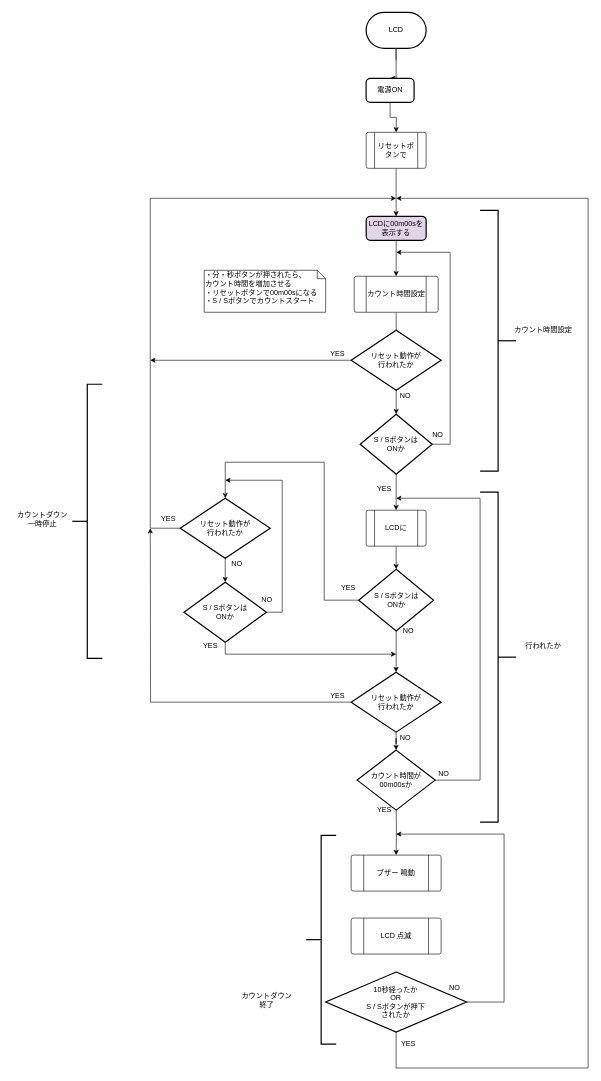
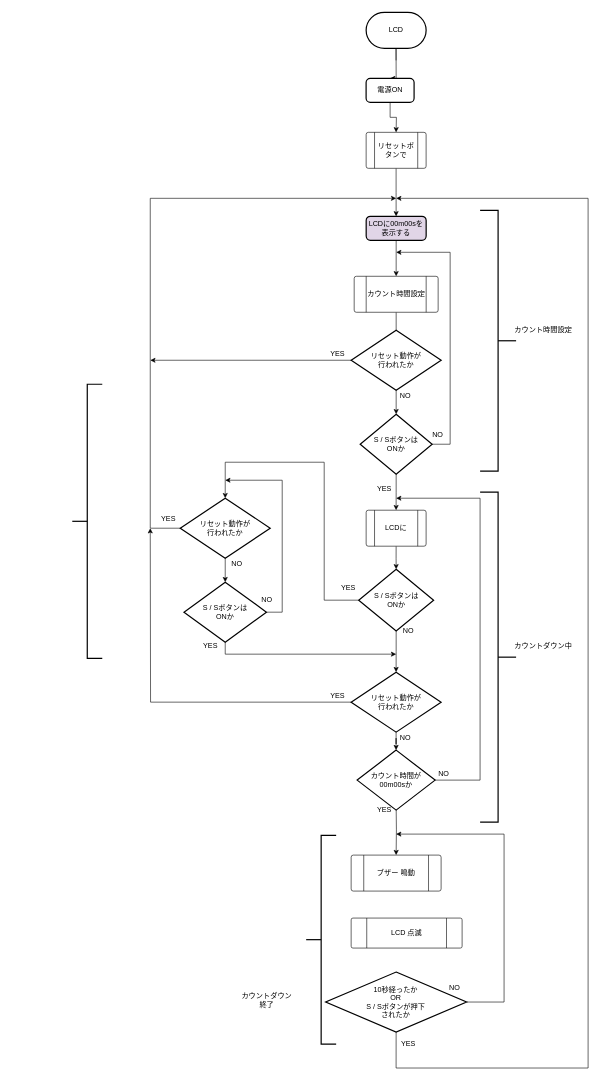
- <mxCell id="55" value="・分・秒ボタンが押されたら、&lt;br&gt;カウント時間を増加させる&lt;br&gt;・リセットボタンで00m00sになる&lt;br&gt;・S / Sボタンでカウントスタート" style="shape=note;whiteSpace=wrap;html=1;size=14;verticalAlign=top;align=left;spacingTop=-6;" parent="1" vertex="1"><mxGeometry x="340" y="450" width="202.44" height="70" as="geometry" /></mxCell>
- <mxCell id="39" value="カウントダウン&lt;br&gt;一時停止" style="text;html=1;align=center;verticalAlign=middle;resizable=0;points=[];autosize=1;" parent="1" vertex="1"><mxGeometry x="20" y="850" width="100" height="30" as="geometry" /></mxCell>
- <mxCell id="17" value="行われたか" style="text;html=1;align=center;verticalAlign=middle;resizable=0;points=[];autosize=1;" parent="1" vertex="1"><mxGeometry x="850" y="1067" width="110" height="20" as="geometry" /></mxCell>
+ <mxCell id="17" value="カウントダウン中" style="text;html=1;align=center;verticalAlign=middle;resizable=0;points=[];autosize=1;" parent="1" vertex="1"><mxGeometry x="850" y="1067" width="110" height="20" as="geometry" /></mxCell>
- <mxCell id="47" value="LCD 点滅" style="verticalLabelPosition=middle;verticalAlign=middle;html=1;shape=process;whiteSpace=wrap;rounded=1;size=0.14;arcSize=6;labelPosition=center;align=center;" parent="1" vertex="1"><mxGeometry x="584.94" y="1530" width="150" height="60" as="geometry" /></mxCell>
+ <mxCell id="47" value="LCD 点滅" style="verticalLabelPosition=middle;verticalAlign=middle;html=1;shape=process;whiteSpace=wrap;rounded=1;size=0.14;arcSize=6;labelPosition=center;align=center;" parent="1" vertex="1"><mxGeometry x="584.94" y="1530" width="185" height="50" as="geometry" /></mxCell>
